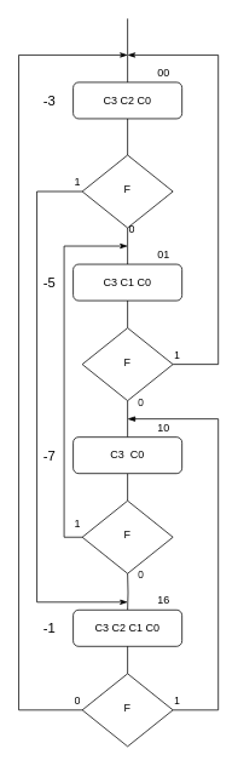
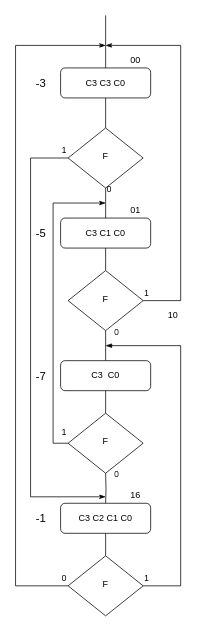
- <mxCell id="3" value="C3 C2 C0" style="rounded=1;whiteSpace=wrap;html=1;fontSize=12;glass=0;strokeWidth=1;shadow=0;" parent="1" vertex="1"><mxGeometry x="80" y="90" width="120" height="40" as="geometry" /></mxCell>
+ <mxCell id="3" value="C3 C3 C0" style="rounded=1;whiteSpace=wrap;html=1;fontSize=12;glass=0;strokeWidth=1;shadow=0;" parent="1" vertex="1"><mxGeometry x="80" y="90" width="120" height="40" as="geometry" /></mxCell>
- <mxCell id="23" value="10" style="text;html=1;strokeColor=none;fillColor=none;align=center;verticalAlign=middle;whiteSpace=wrap;overflow=hidden;" parent="1" vertex="1"><mxGeometry x="170" y="460" width="20" height="20" as="geometry" /></mxCell>
+ <mxCell id="23" value="10" style="text;html=1;strokeColor=none;fillColor=none;align=center;verticalAlign=middle;whiteSpace=wrap;overflow=hidden;" parent="1" vertex="1"><mxGeometry x="220" y="410" width="20" height="20" as="geometry" /></mxCell>
